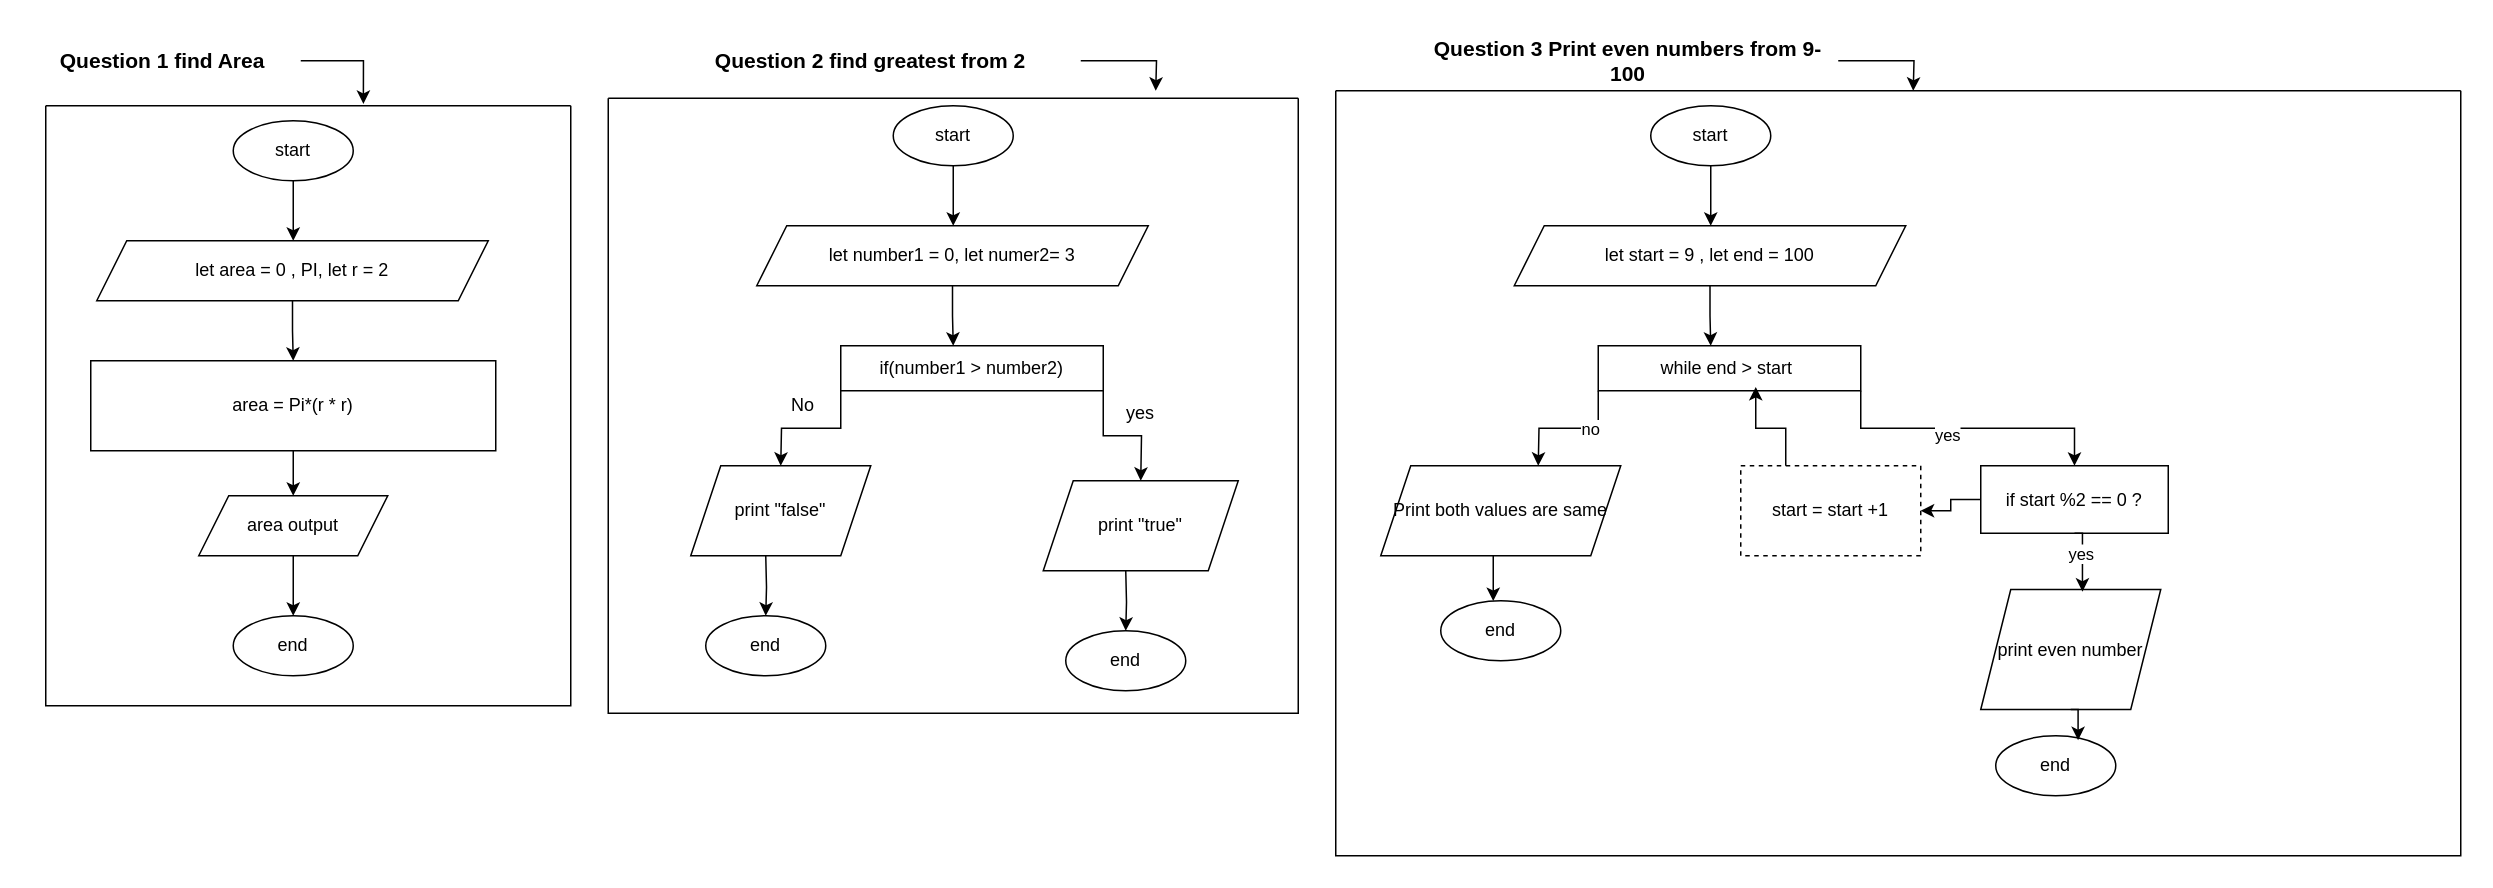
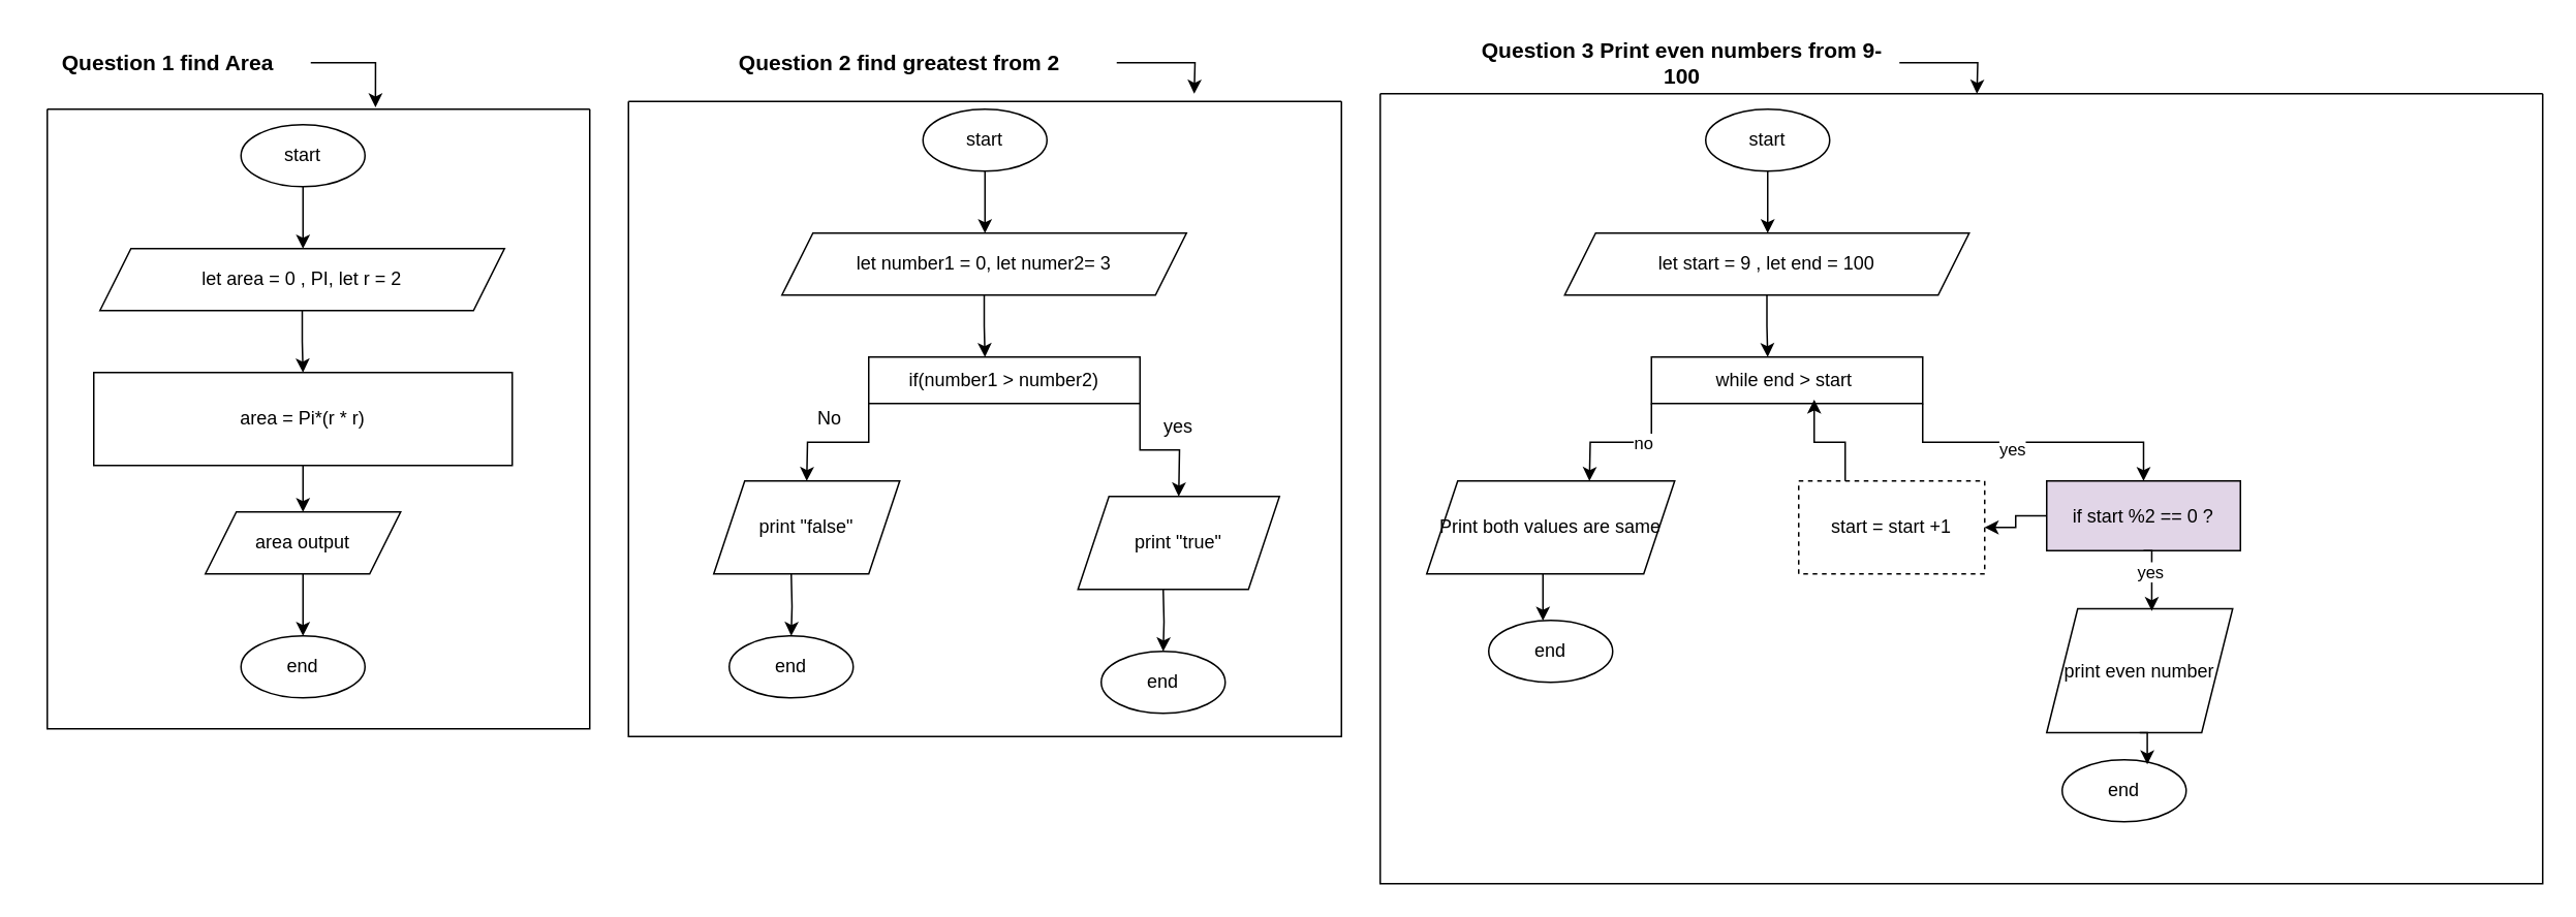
- <mxCell id="50" value="if start %2 == 0 ?" style="rounded=1;whiteSpace=wrap;html=1;arcSize=0;" vertex="1" parent="1"><mxGeometry x="1320" y="310" width="125" height="45" as="geometry" /></mxCell>
+ <mxCell id="50" value="if start %2 == 0 ?" style="rounded=1;whiteSpace=wrap;html=1;arcSize=0;fillColor=#e1d5e7;" vertex="1" parent="1"><mxGeometry x="1320" y="310" width="125" height="45" as="geometry" /></mxCell>
